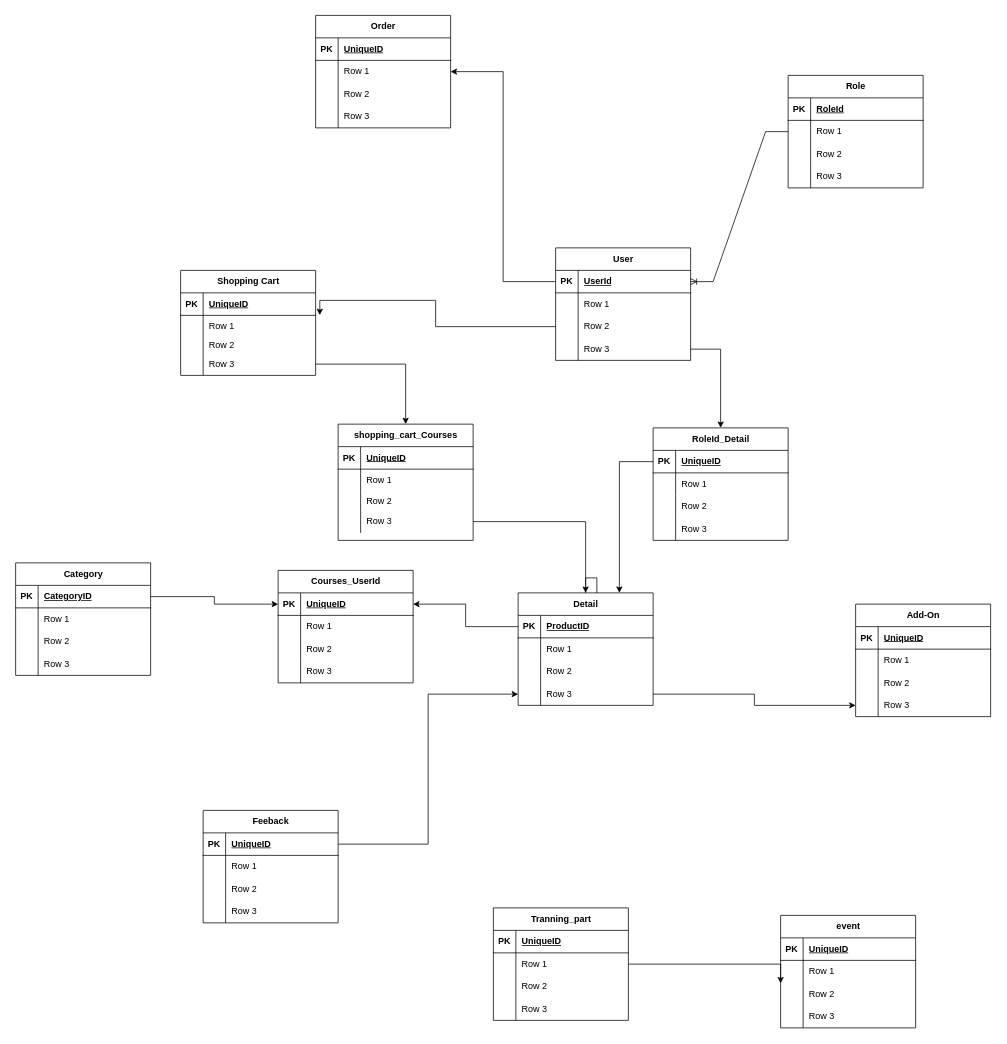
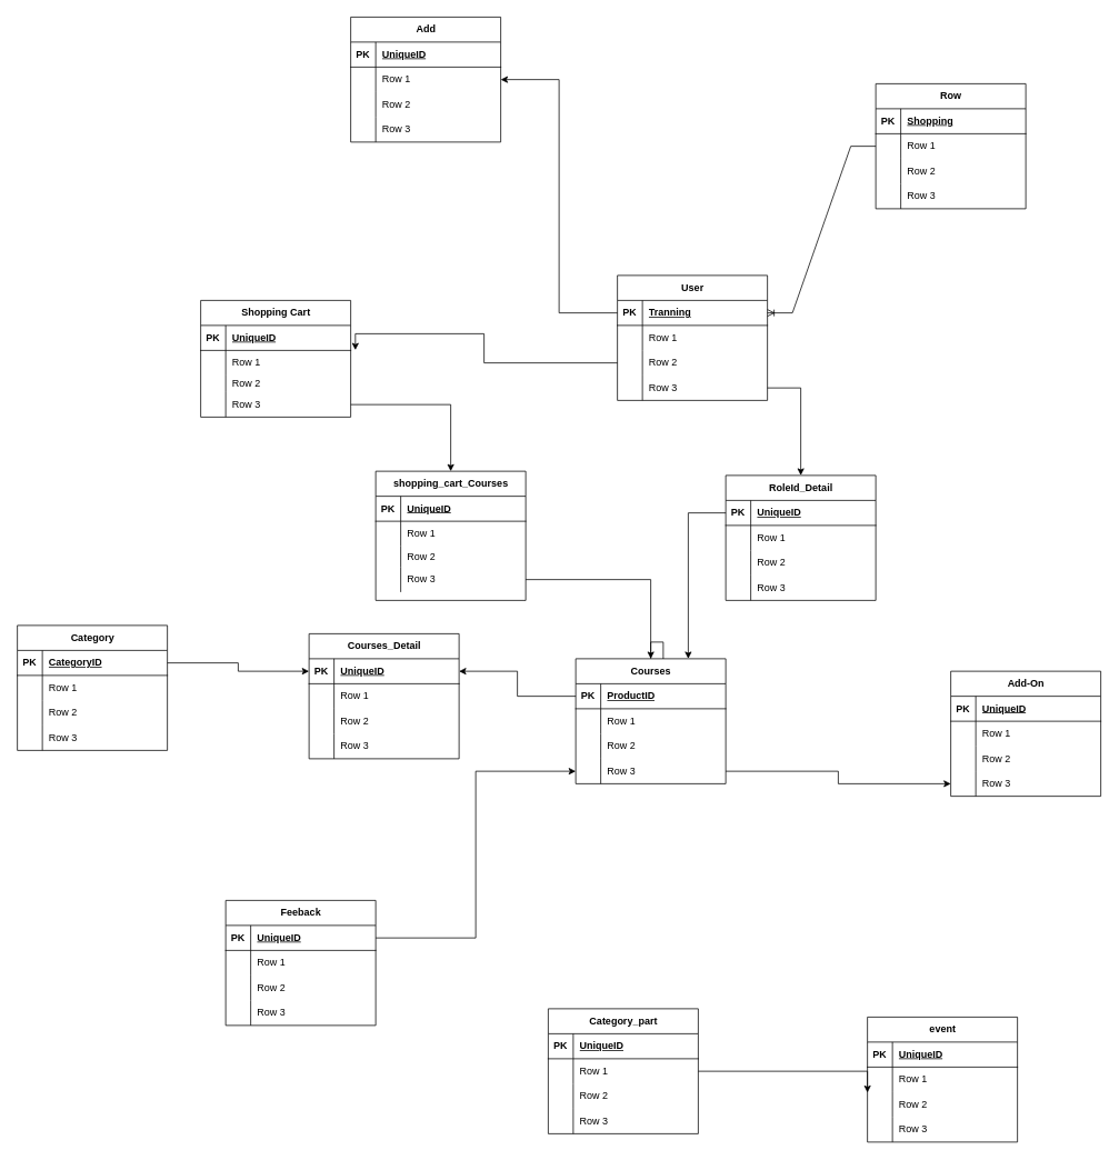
- <mxCell id="68" value="Order" style="shape=table;startSize=30;container=1;collapsible=1;childLayout=tableLayout;fixedRows=1;rowLines=0;fontStyle=1;align=center;resizeLast=1;html=1;" vertex="1" parent="1"><mxGeometry x="420" y="20" width="180" height="150" as="geometry" /></mxCell>
+ <mxCell id="68" value="Add" style="shape=table;startSize=30;container=1;collapsible=1;childLayout=tableLayout;fixedRows=1;rowLines=0;fontStyle=1;align=center;resizeLast=1;html=1;" vertex="1" parent="1"><mxGeometry x="420" y="20" width="180" height="150" as="geometry" /></mxCell>
- <mxCell id="15" value="Role" style="shape=table;startSize=30;container=1;collapsible=1;childLayout=tableLayout;fixedRows=1;rowLines=0;fontStyle=1;align=center;resizeLast=1;html=1;" vertex="1" parent="1"><mxGeometry x="1050" y="100" width="180" height="150" as="geometry" /></mxCell>
+ <mxCell id="15" value="Row" style="shape=table;startSize=30;container=1;collapsible=1;childLayout=tableLayout;fixedRows=1;rowLines=0;fontStyle=1;align=center;resizeLast=1;html=1;" vertex="1" parent="1"><mxGeometry x="1050" y="100" width="180" height="150" as="geometry" /></mxCell>
- <mxCell id="18" value="RoleId" style="shape=partialRectangle;connectable=0;fillColor=none;top=0;left=0;bottom=0;right=0;align=left;spacingLeft=6;fontStyle=5;overflow=hidden;whiteSpace=wrap;html=1;" vertex="1" parent="16"><mxGeometry x="30" width="150" height="30" as="geometry"><mxRectangle width="150" height="30" as="alternateBounds" /></mxGeometry></mxCell>
+ <mxCell id="18" value="Shopping" style="shape=partialRectangle;connectable=0;fillColor=none;top=0;left=0;bottom=0;right=0;align=left;spacingLeft=6;fontStyle=5;overflow=hidden;whiteSpace=wrap;html=1;" vertex="1" parent="16"><mxGeometry x="30" width="150" height="30" as="geometry"><mxRectangle width="150" height="30" as="alternateBounds" /></mxGeometry></mxCell>
- <mxCell id="5" value="UserId" style="shape=partialRectangle;connectable=0;fillColor=none;top=0;left=0;bottom=0;right=0;align=left;spacingLeft=6;fontStyle=5;overflow=hidden;whiteSpace=wrap;html=1;" vertex="1" parent="3"><mxGeometry x="30" width="150" height="30" as="geometry"><mxRectangle width="150" height="30" as="alternateBounds" /></mxGeometry></mxCell>
+ <mxCell id="5" value="Tranning" style="shape=partialRectangle;connectable=0;fillColor=none;top=0;left=0;bottom=0;right=0;align=left;spacingLeft=6;fontStyle=5;overflow=hidden;whiteSpace=wrap;html=1;" vertex="1" parent="3"><mxGeometry x="30" width="150" height="30" as="geometry"><mxRectangle width="150" height="30" as="alternateBounds" /></mxGeometry></mxCell>
- <mxCell id="95" value="Courses_UserId" style="shape=table;startSize=30;container=1;collapsible=1;childLayout=tableLayout;fixedRows=1;rowLines=0;fontStyle=1;align=center;resizeLast=1;html=1;" vertex="1" parent="1"><mxGeometry x="370" y="760" width="180" height="150" as="geometry" /></mxCell>
+ <mxCell id="95" value="Courses_Detail" style="shape=table;startSize=30;container=1;collapsible=1;childLayout=tableLayout;fixedRows=1;rowLines=0;fontStyle=1;align=center;resizeLast=1;html=1;" vertex="1" parent="1"><mxGeometry x="370" y="760" width="180" height="150" as="geometry" /></mxCell>
- <mxCell id="42" value="Detail" style="shape=table;startSize=30;container=1;collapsible=1;childLayout=tableLayout;fixedRows=1;rowLines=0;fontStyle=1;align=center;resizeLast=1;html=1;" vertex="1" parent="1"><mxGeometry x="690" y="790" width="180" height="150" as="geometry" /></mxCell>
+ <mxCell id="42" value="Courses" style="shape=table;startSize=30;container=1;collapsible=1;childLayout=tableLayout;fixedRows=1;rowLines=0;fontStyle=1;align=center;resizeLast=1;html=1;" vertex="1" parent="1"><mxGeometry x="690" y="790" width="180" height="150" as="geometry" /></mxCell>
- <mxCell id="170" value="Tranning_part" style="shape=table;startSize=30;container=1;collapsible=1;childLayout=tableLayout;fixedRows=1;rowLines=0;fontStyle=1;align=center;resizeLast=1;html=1;" vertex="1" parent="1"><mxGeometry x="657" y="1210" width="180" height="150" as="geometry" /></mxCell>
+ <mxCell id="170" value="Category_part" style="shape=table;startSize=30;container=1;collapsible=1;childLayout=tableLayout;fixedRows=1;rowLines=0;fontStyle=1;align=center;resizeLast=1;html=1;" vertex="1" parent="1"><mxGeometry x="657" y="1210" width="180" height="150" as="geometry" /></mxCell>
